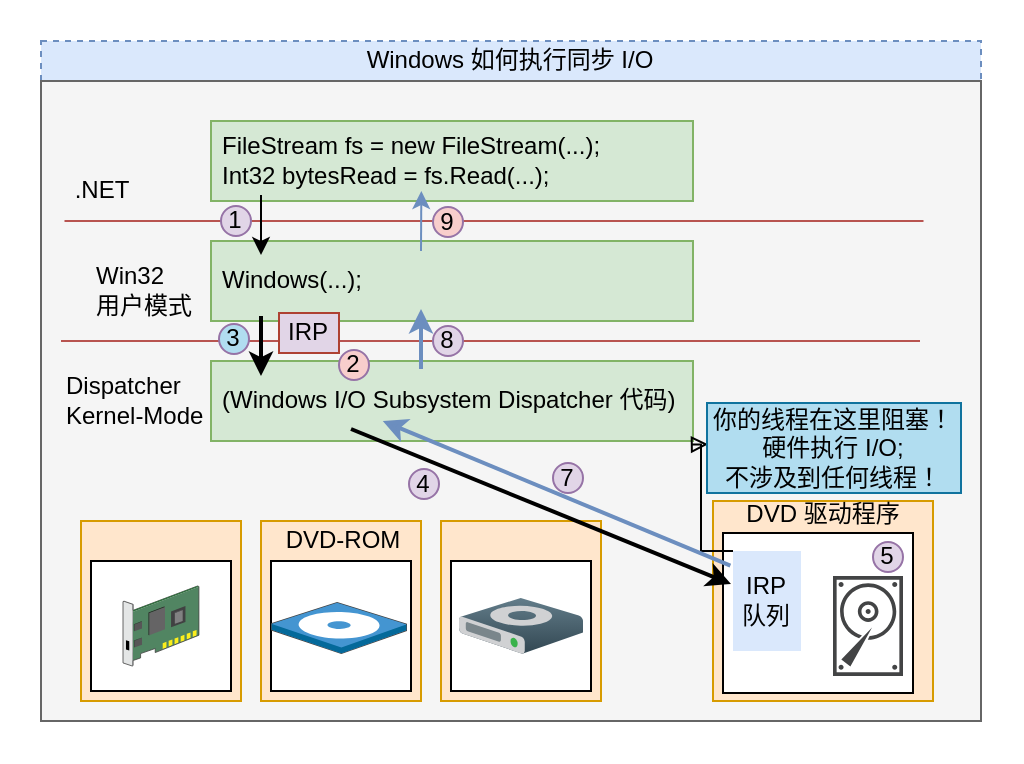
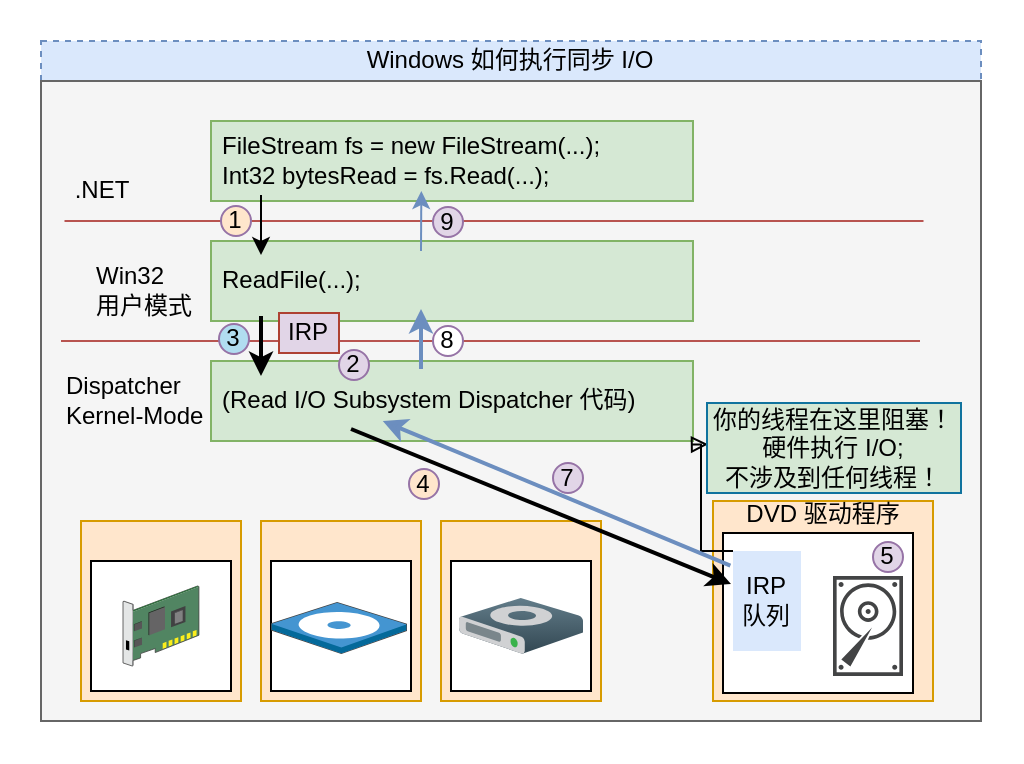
- <mxCell id="29" value="1" style="ellipse;whiteSpace=wrap;html=1;aspect=fixed;align=center;fillColor=#e1d5e7;strokeColor=#9673a6;" parent="1" vertex="1"><mxGeometry x="110" y="102.5" width="15" height="15" as="geometry" /></mxCell>
+ <mxCell id="29" value="1" style="ellipse;whiteSpace=wrap;html=1;aspect=fixed;align=center;fillColor=#ffe6cc;strokeColor=#9673a6;" parent="1" vertex="1"><mxGeometry x="110" y="102.5" width="15" height="15" as="geometry" /></mxCell>
- <mxCell id="36" value="9" style="ellipse;whiteSpace=wrap;html=1;aspect=fixed;align=center;fillColor=#f8cecc;strokeColor=#9673a6;" parent="1" vertex="1"><mxGeometry x="216" y="103" width="15" height="15" as="geometry" /></mxCell>
+ <mxCell id="36" value="9" style="ellipse;whiteSpace=wrap;html=1;aspect=fixed;align=center;fillColor=#e1d5e7;strokeColor=#9673a6;" parent="1" vertex="1"><mxGeometry x="216" y="103" width="15" height="15" as="geometry" /></mxCell>
- <mxCell id="7" value="Windows(...);" style="text;html=1;align=left;verticalAlign=middle;whiteSpace=wrap;rounded=0;" parent="1" vertex="1"><mxGeometry x="109" y="120" width="195" height="40" as="geometry" /></mxCell>
+ <mxCell id="7" value="ReadFile(...);" style="text;html=1;align=left;verticalAlign=middle;whiteSpace=wrap;rounded=0;" parent="1" vertex="1"><mxGeometry x="109" y="120" width="195" height="40" as="geometry" /></mxCell>
- <mxCell id="37" value="8" style="ellipse;whiteSpace=wrap;html=1;aspect=fixed;align=center;fillColor=#e1d5e7;strokeColor=#9673a6;" parent="1" vertex="1"><mxGeometry x="216" y="162.5" width="15" height="15" as="geometry" /></mxCell>
+ <mxCell id="37" value="8" style="ellipse;whiteSpace=wrap;html=1;aspect=fixed;align=center;fillColor=#ffffff;strokeColor=#9673a6;" parent="1" vertex="1"><mxGeometry x="216" y="162.5" width="15" height="15" as="geometry" /></mxCell>
- <mxCell id="46" value="2" style="ellipse;whiteSpace=wrap;html=1;aspect=fixed;align=center;fillColor=#f8cecc;strokeColor=#9673a6;" parent="1" vertex="1"><mxGeometry x="169" y="174.5" width="15" height="15" as="geometry" /></mxCell>
+ <mxCell id="46" value="2" style="ellipse;whiteSpace=wrap;html=1;aspect=fixed;align=center;fillColor=#e1d5e7;strokeColor=#9673a6;" parent="1" vertex="1"><mxGeometry x="169" y="174.5" width="15" height="15" as="geometry" /></mxCell>
- <mxCell id="9" value="(Windows I/O Subsystem Dispatcher 代码)" style="text;html=1;align=left;verticalAlign=middle;whiteSpace=wrap;rounded=0;" parent="1" vertex="1"><mxGeometry x="109" y="180" width="247" height="40" as="geometry" /></mxCell>
+ <mxCell id="9" value="(Read I/O Subsystem Dispatcher 代码)" style="text;html=1;align=left;verticalAlign=middle;whiteSpace=wrap;rounded=0;" parent="1" vertex="1"><mxGeometry x="109" y="180" width="247" height="40" as="geometry" /></mxCell>
- <mxCell id="45" value="你的线程在这里阻塞！&lt;br&gt;硬件执行 I/O;&lt;br&gt;不涉及到任何线程！" style="rounded=0;whiteSpace=wrap;html=1;align=center;fillColor=#b1ddf0;strokeColor=#10739e;" parent="1" vertex="1"><mxGeometry x="353" y="201" width="127" height="45" as="geometry" /></mxCell>
+ <mxCell id="45" value="你的线程在这里阻塞！&lt;br&gt;硬件执行 I/O;&lt;br&gt;不涉及到任何线程！" style="rounded=0;whiteSpace=wrap;html=1;align=center;fillColor=#d5e8d4;strokeColor=#10739e;" parent="1" vertex="1"><mxGeometry x="353" y="201" width="127" height="45" as="geometry" /></mxCell>
- <mxCell id="42" value="4" style="ellipse;whiteSpace=wrap;html=1;aspect=fixed;align=center;fillColor=#e1d5e7;strokeColor=#9673a6;" parent="1" vertex="1"><mxGeometry x="204" y="234" width="15" height="15" as="geometry" /></mxCell>
+ <mxCell id="42" value="4" style="ellipse;whiteSpace=wrap;html=1;aspect=fixed;align=center;fillColor=#ffe6cc;strokeColor=#9673a6;" parent="1" vertex="1"><mxGeometry x="204" y="234" width="15" height="15" as="geometry" /></mxCell>
- <mxCell id="20" value="DVD-ROM" style="text;html=1;strokeColor=none;fillColor=none;align=center;verticalAlign=middle;whiteSpace=wrap;rounded=0;" parent="1" vertex="1"><mxGeometry x="139" y="260" width="65" height="20" as="geometry" /></mxCell>
